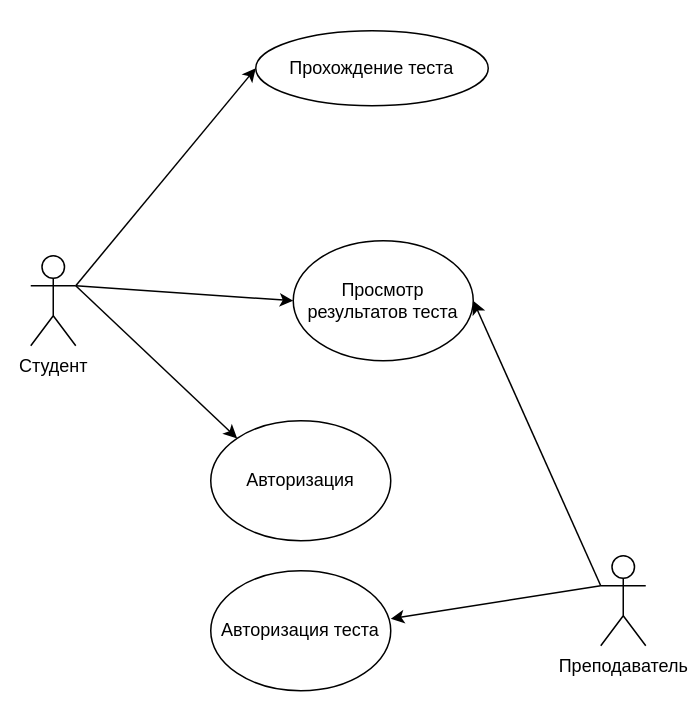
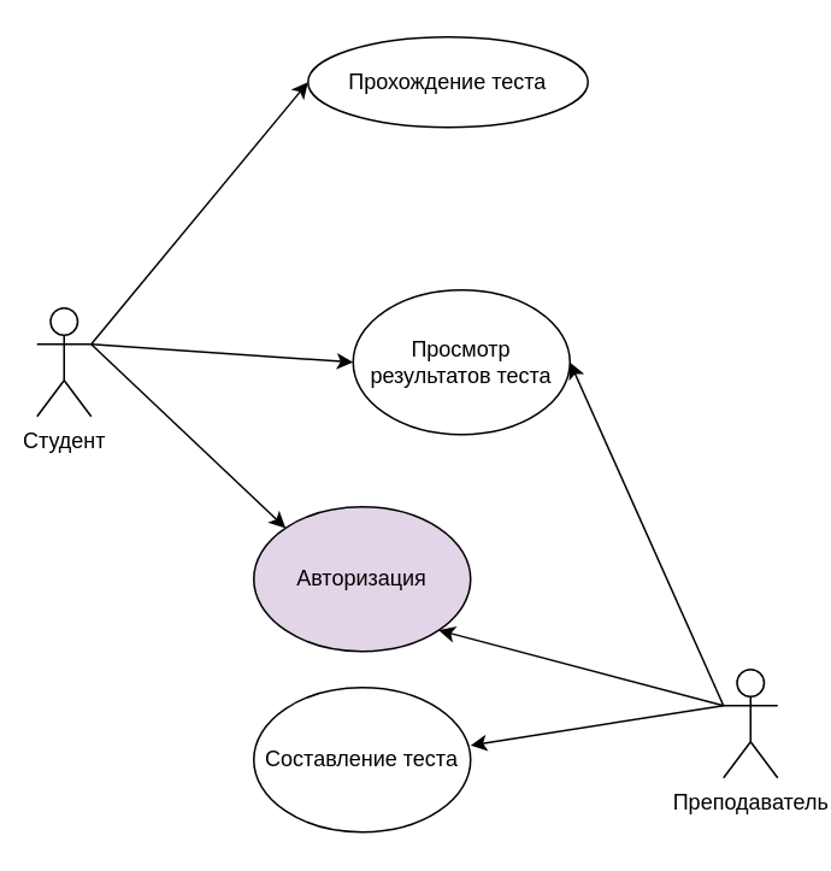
- <mxCell id="4" value="Авторизация" style="ellipse;whiteSpace=wrap;html=1;" vertex="1" parent="1"><mxGeometry x="140" y="280" width="120" height="80" as="geometry" /></mxCell>
+ <mxCell id="4" value="Авторизация" style="ellipse;whiteSpace=wrap;html=1;fillColor=#e1d5e7;" vertex="1" parent="1"><mxGeometry x="140" y="280" width="120" height="80" as="geometry" /></mxCell>
+ <mxCell id="5" value="" style="endArrow=classic;html=1;exitX=0;exitY=0.333;exitDx=0;exitDy=0;exitPerimeter=0;entryX=1;entryY=1;entryDx=0;entryDy=0;" edge="1" parent="1" source="3" target="4"><mxGeometry width="50" height="50" relative="1" as="geometry"><mxPoint x="150" y="380" as="sourcePoint" /><mxPoint x="200" y="330" as="targetPoint" /></mxGeometry></mxCell>
- <mxCell id="7" value="Авторизация теста" style="ellipse;whiteSpace=wrap;html=1;" vertex="1" parent="1"><mxGeometry x="140" y="380" width="120" height="80" as="geometry" /></mxCell>
+ <mxCell id="7" value="Составление теста" style="ellipse;whiteSpace=wrap;html=1;" vertex="1" parent="1"><mxGeometry x="140" y="380" width="120" height="80" as="geometry" /></mxCell>
